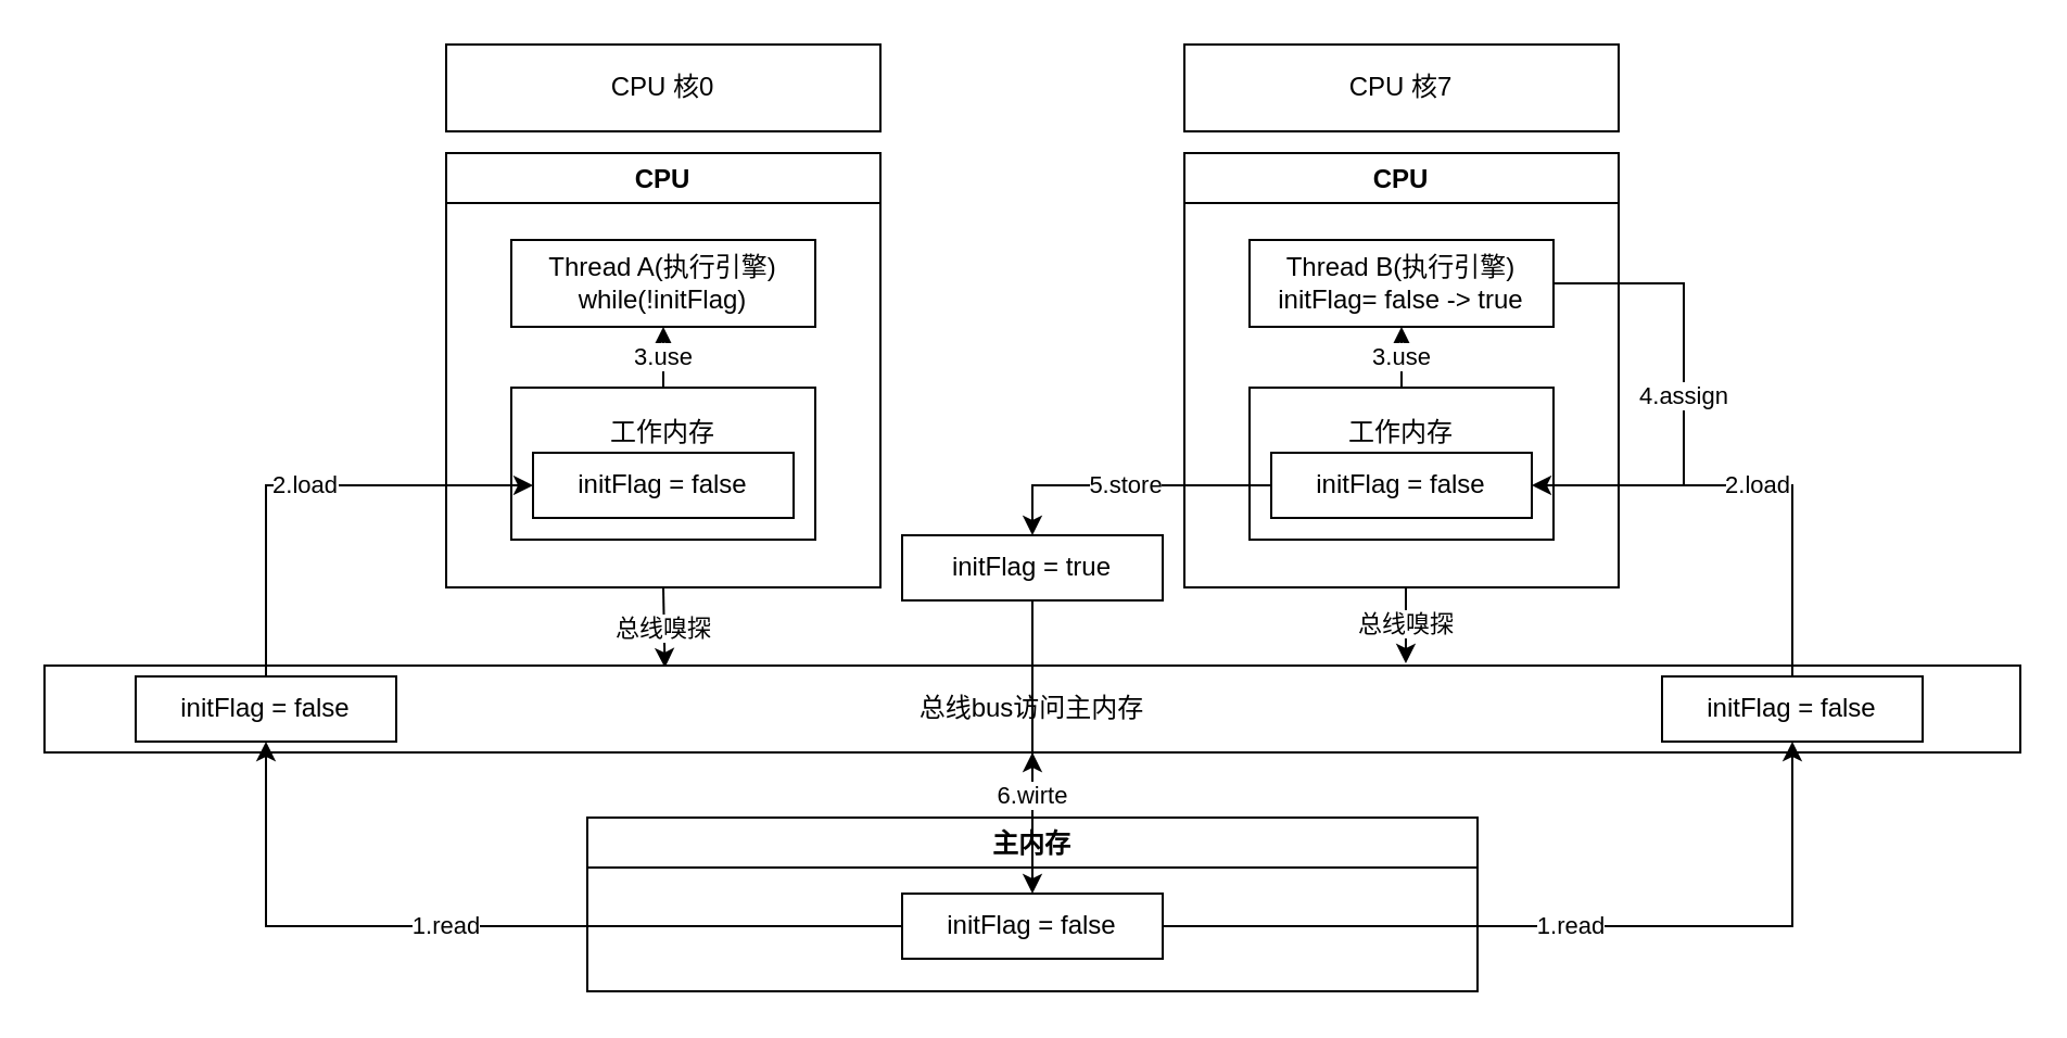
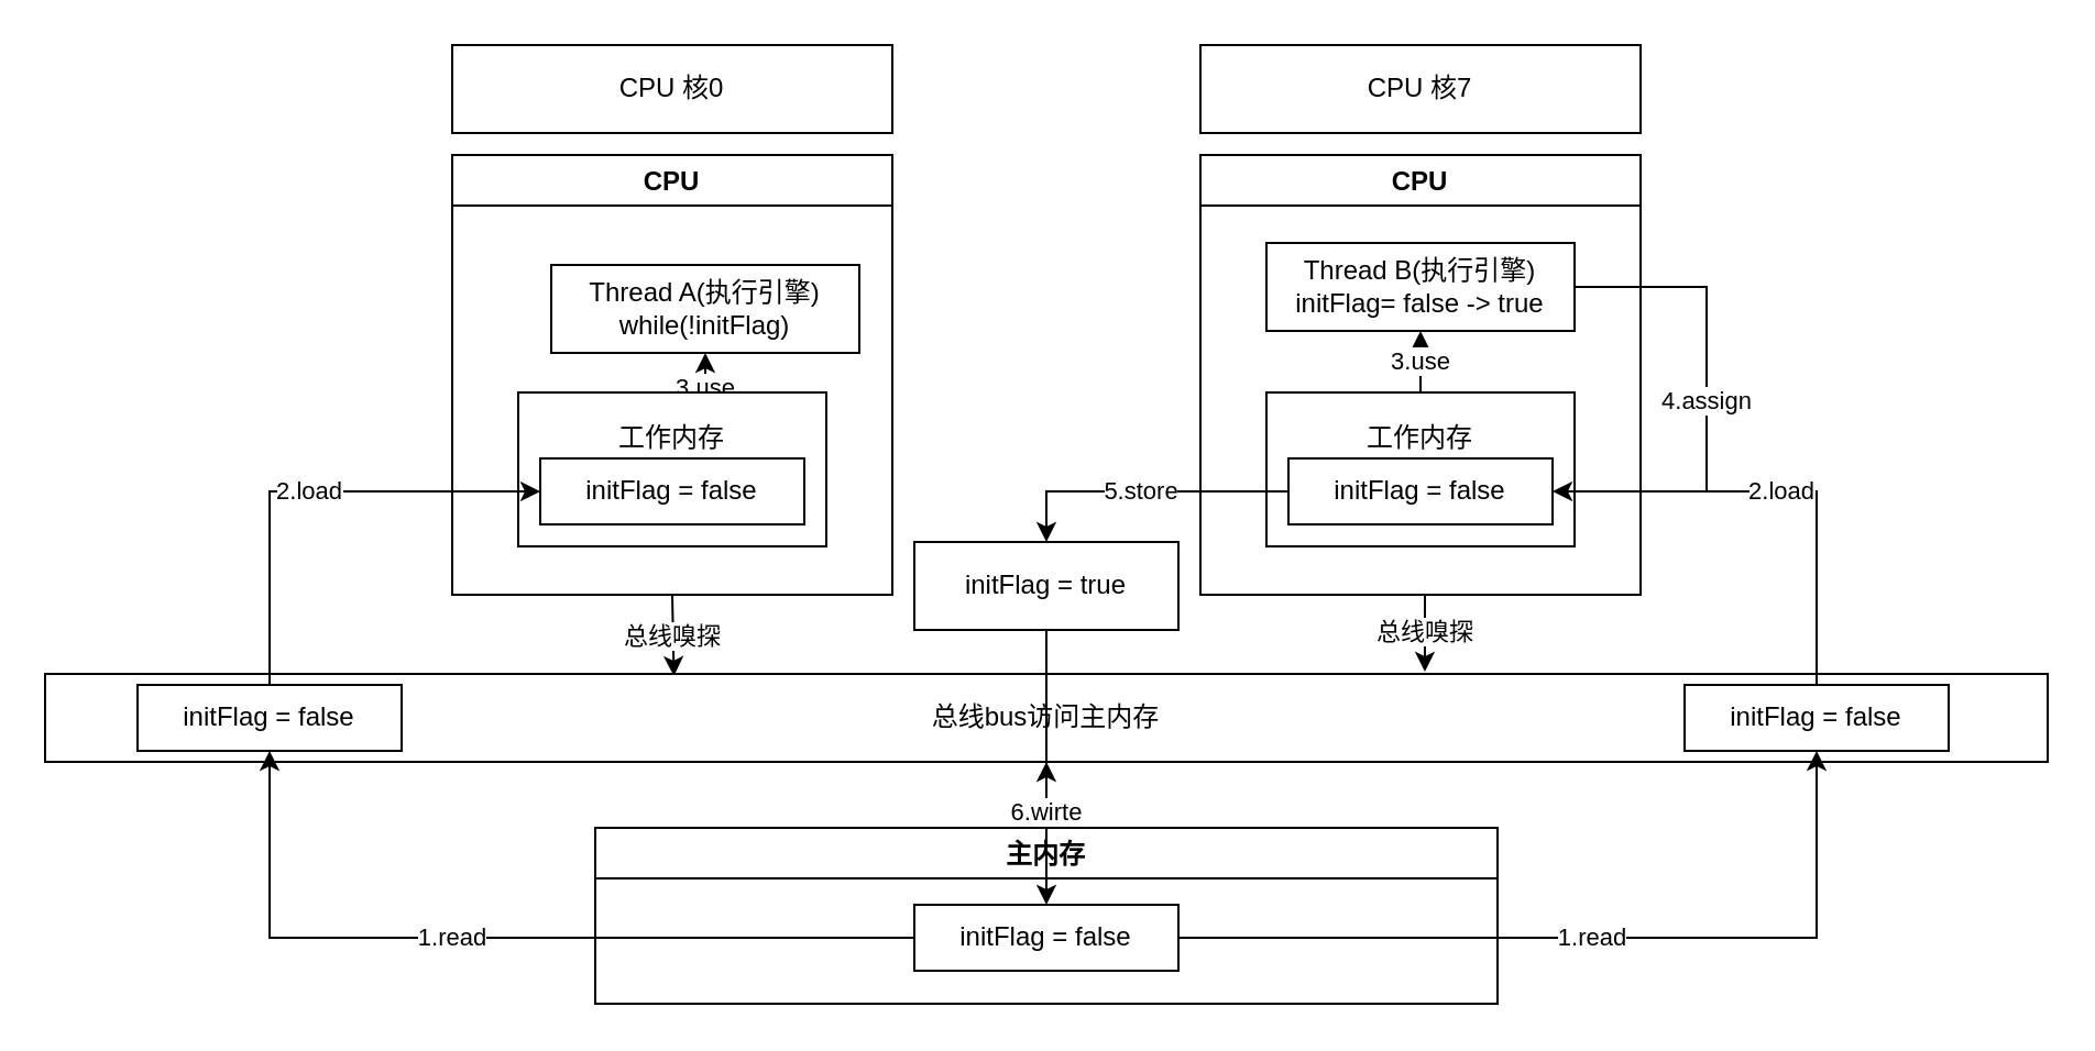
- <mxCell id="4" value="&lt;div&gt;Thread A(执行引擎)&lt;/div&gt;&lt;div&gt;while(!initFlag)&lt;br&gt;&lt;/div&gt;" style="rounded=0;whiteSpace=wrap;html=1;" vertex="1" parent="3"><mxGeometry x="30" y="40" width="140" height="40" as="geometry" /></mxCell>
+ <mxCell id="4" value="&lt;div&gt;Thread A(执行引擎)&lt;/div&gt;&lt;div&gt;while(!initFlag)&lt;br&gt;&lt;/div&gt;" style="rounded=0;whiteSpace=wrap;html=1;" vertex="1" parent="3"><mxGeometry x="45" y="50" width="140" height="40" as="geometry" /></mxCell>
- <mxCell id="28" value="initFlag = true" style="rounded=0;whiteSpace=wrap;html=1;" vertex="1" parent="1"><mxGeometry x="415" y="246" width="120" height="30" as="geometry" /></mxCell>
+ <mxCell id="28" value="initFlag = true" style="rounded=0;whiteSpace=wrap;html=1;" vertex="1" parent="1"><mxGeometry x="415" y="246" width="120" height="40" as="geometry" /></mxCell>
